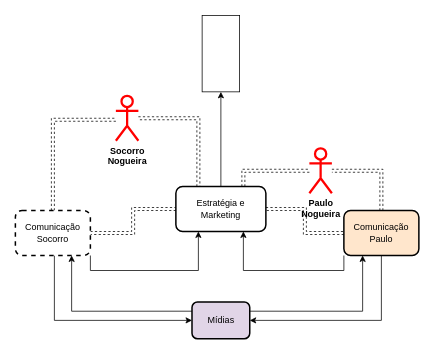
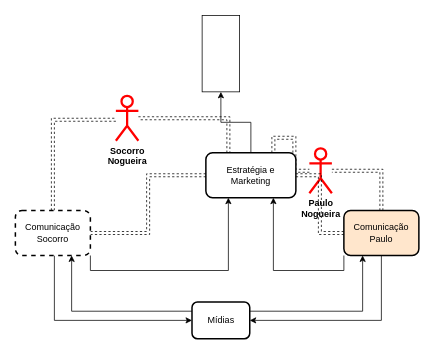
- <mxCell id="9" value="Estratégia e Marketing" style="rounded=1;whiteSpace=wrap;html=1;strokeWidth=2;" vertex="1" parent="1"><mxGeometry x="234" y="248" width="120" height="60" as="geometry" /></mxCell>
+ <mxCell id="9" value="Estratégia e Marketing" style="rounded=1;whiteSpace=wrap;html=1;strokeWidth=2;" vertex="1" parent="1"><mxGeometry x="274" y="203" width="120" height="60" as="geometry" /></mxCell>
- <mxCell id="20" value="Mídias" style="rounded=1;whiteSpace=wrap;html=1;strokeWidth=2;fillColor=#e1d5e7;" vertex="1" parent="1"><mxGeometry x="255.5" y="402" width="77" height="49" as="geometry" /></mxCell>
+ <mxCell id="20" value="Mídias" style="rounded=1;whiteSpace=wrap;html=1;strokeWidth=2;" vertex="1" parent="1"><mxGeometry x="255.5" y="402" width="77" height="49" as="geometry" /></mxCell>
